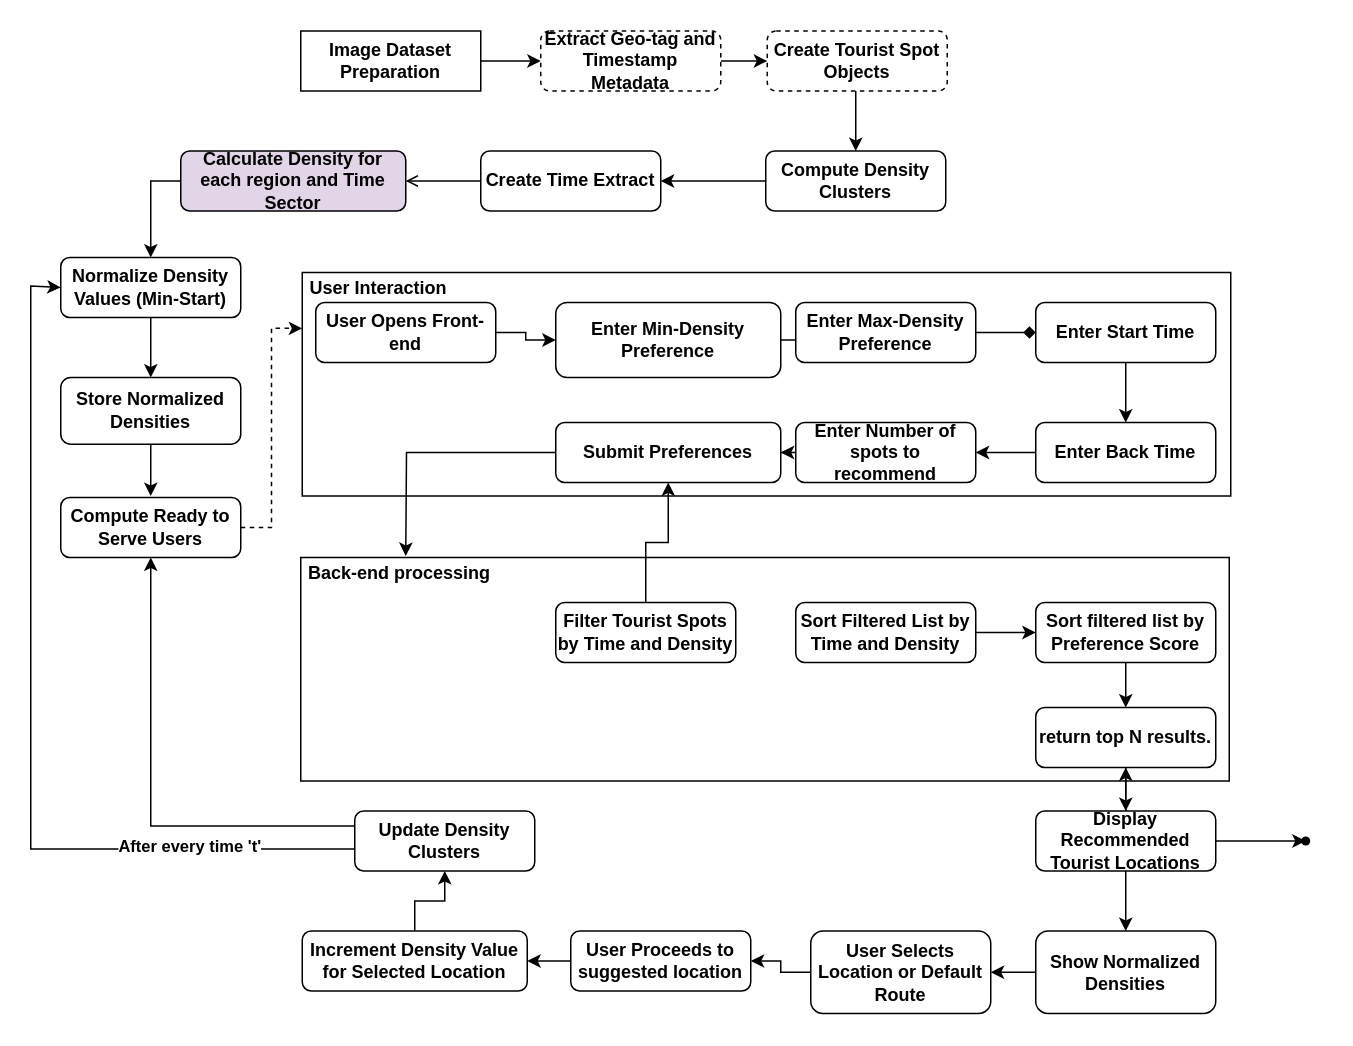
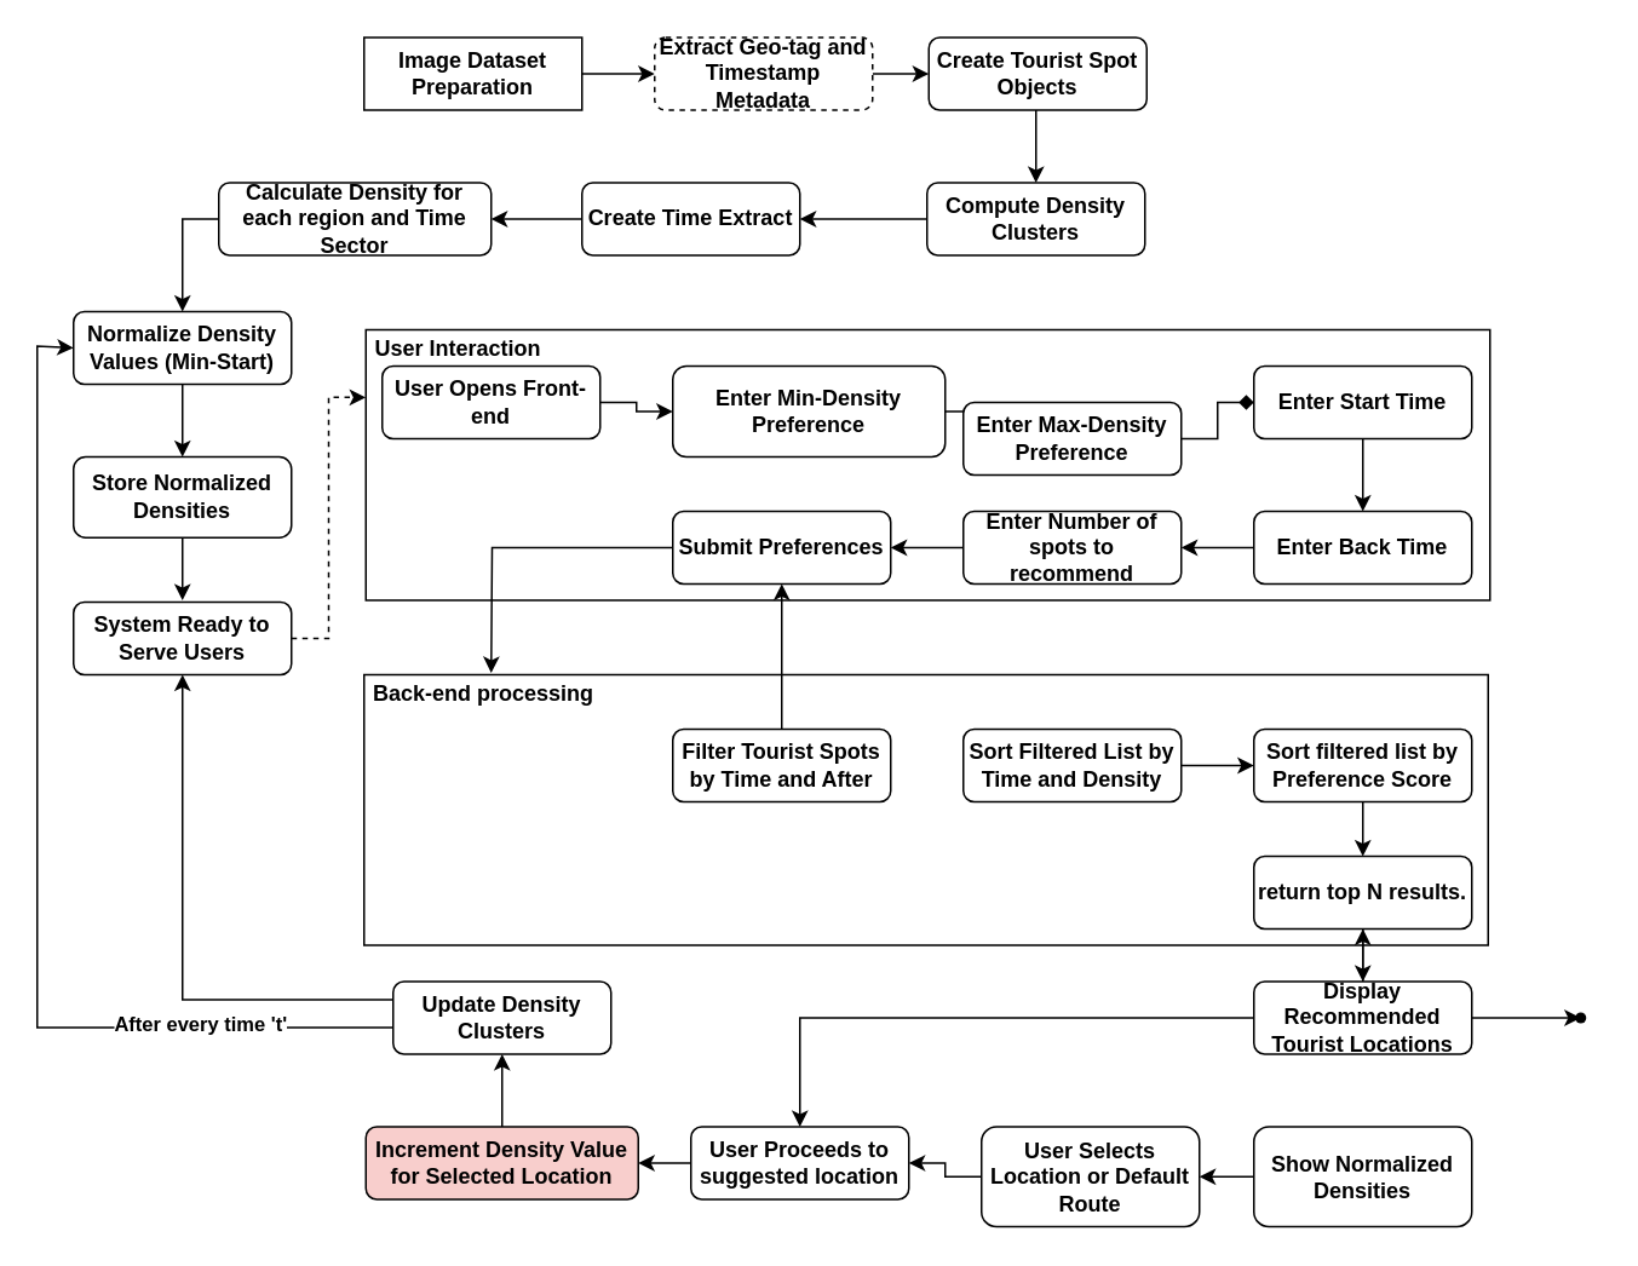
- <mxCell id="9" value="Create Tourist Spot Objects" style="rounded=1;whiteSpace=wrap;html=1;fontStyle=1;dashed=1;" vertex="1" parent="1"><mxGeometry x="511" y="20" width="120" height="40" as="geometry" /></mxCell>
+ <mxCell id="9" value="Create Tourist Spot Objects" style="rounded=1;whiteSpace=wrap;html=1;fontStyle=1" vertex="1" parent="1"><mxGeometry x="511" y="20" width="120" height="40" as="geometry" /></mxCell>
- <mxCell id="15" value="Calculate Density for each region and Time Sector" style="rounded=1;whiteSpace=wrap;html=1;fontStyle=1;fillColor=#e1d5e7;" vertex="1" parent="1"><mxGeometry x="120" y="100" width="150" height="40" as="geometry" /></mxCell>
+ <mxCell id="15" value="Calculate Density for each region and Time Sector" style="rounded=1;whiteSpace=wrap;html=1;fontStyle=1" vertex="1" parent="1"><mxGeometry x="120" y="100" width="150" height="40" as="geometry" /></mxCell>
- <mxCell id="12" style="edgeStyle=orthogonalEdgeStyle;rounded=0;orthogonalLoop=1;jettySize=auto;html=1;entryX=1;entryY=0.5;entryDx=0;entryDy=0;fontStyle=1;endArrow=open;" edge="1" parent="1" source="13" target="15"><mxGeometry relative="1" as="geometry" /></mxCell>
+ <mxCell id="12" style="edgeStyle=orthogonalEdgeStyle;rounded=0;orthogonalLoop=1;jettySize=auto;html=1;entryX=1;entryY=0.5;entryDx=0;entryDy=0;fontStyle=1" edge="1" parent="1" source="13" target="15"><mxGeometry relative="1" as="geometry" /></mxCell>
- <mxCell id="27" value="Enter Max-Density Preference" style="rounded=1;whiteSpace=wrap;html=1;fontStyle=1" vertex="1" parent="1"><mxGeometry x="530" y="201" width="120" height="40" as="geometry" /></mxCell>
+ <mxCell id="27" value="Enter Max-Density Preference" style="rounded=1;whiteSpace=wrap;html=1;fontStyle=1" vertex="1" parent="1"><mxGeometry x="530" y="221" width="120" height="40" as="geometry" /></mxCell>
- <mxCell id="35" value="Submit Preferences" style="rounded=1;whiteSpace=wrap;html=1;fontStyle=1" vertex="1" parent="1"><mxGeometry x="370" y="281" width="150" height="40" as="geometry" /></mxCell>
+ <mxCell id="35" value="Submit Preferences" style="rounded=1;whiteSpace=wrap;html=1;fontStyle=1" vertex="1" parent="1"><mxGeometry x="370" y="281" width="120" height="40" as="geometry" /></mxCell>
- <mxCell id="21" value="Compute Ready to Serve Users" style="rounded=1;whiteSpace=wrap;html=1;fontStyle=1" vertex="1" parent="1"><mxGeometry x="40" y="331" width="120" height="40" as="geometry" /></mxCell>
+ <mxCell id="21" value="System Ready to Serve Users" style="rounded=1;whiteSpace=wrap;html=1;fontStyle=1" vertex="1" parent="1"><mxGeometry x="40" y="331" width="120" height="40" as="geometry" /></mxCell>
- <mxCell id="37" value="Filter Tourist Spots by Time and Density" style="rounded=1;whiteSpace=wrap;html=1;fontStyle=1" vertex="1" parent="1"><mxGeometry x="370" y="401" width="120" height="40" as="geometry" /></mxCell>
+ <mxCell id="37" value="Filter Tourist Spots by Time and After" style="rounded=1;whiteSpace=wrap;html=1;fontStyle=1" vertex="1" parent="1"><mxGeometry x="370" y="401" width="120" height="40" as="geometry" /></mxCell>
- <mxCell id="59" value="Update Density Clusters" style="rounded=1;whiteSpace=wrap;html=1;fontStyle=1" vertex="1" parent="1"><mxGeometry x="236" y="540" width="120" height="40" as="geometry" /></mxCell>
+ <mxCell id="59" value="Update Density Clusters" style="rounded=1;whiteSpace=wrap;html=1;fontStyle=1" vertex="1" parent="1"><mxGeometry x="216" y="540" width="120" height="40" as="geometry" /></mxCell>
- <mxCell id="46" value="" style="edgeStyle=orthogonalEdgeStyle;rounded=0;orthogonalLoop=1;jettySize=auto;html=1;fontStyle=1" edge="1" parent="1" source="49" target="45"><mxGeometry relative="1" as="geometry" /></mxCell>
+ <mxCell id="46" value="" style="edgeStyle=orthogonalEdgeStyle;rounded=0;orthogonalLoop=1;jettySize=auto;html=1;fontStyle=1;" edge="1" parent="1" source="49" target="53"><mxGeometry relative="1" as="geometry" /></mxCell>
- <mxCell id="51" value="Increment Density Value for Selected Location" style="rounded=1;whiteSpace=wrap;html=1;fontStyle=1" vertex="1" parent="1"><mxGeometry x="201" y="620" width="150" height="40" as="geometry" /></mxCell>
+ <mxCell id="51" value="Increment Density Value for Selected Location" style="rounded=1;whiteSpace=wrap;html=1;fontStyle=1;fillColor=#f8cecc;" vertex="1" parent="1"><mxGeometry x="201" y="620" width="150" height="40" as="geometry" /></mxCell>
